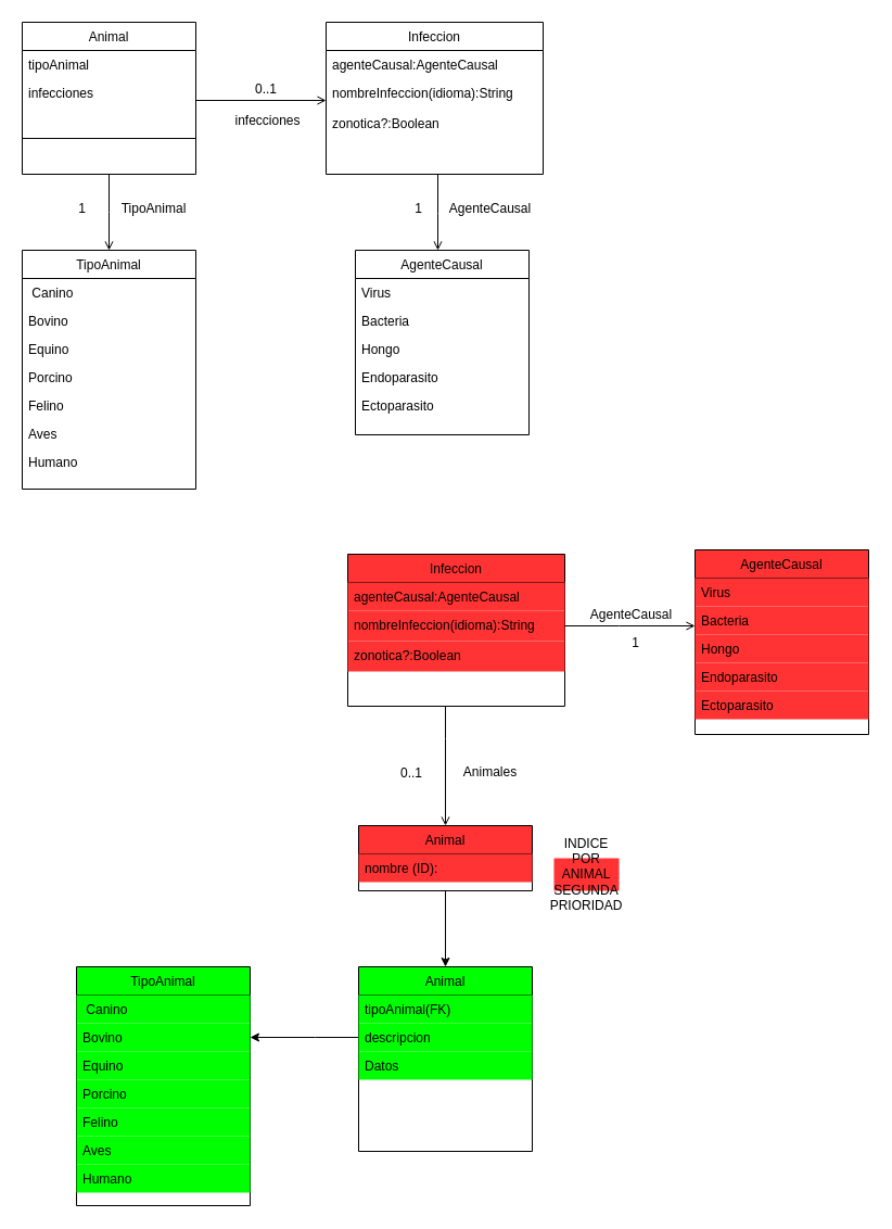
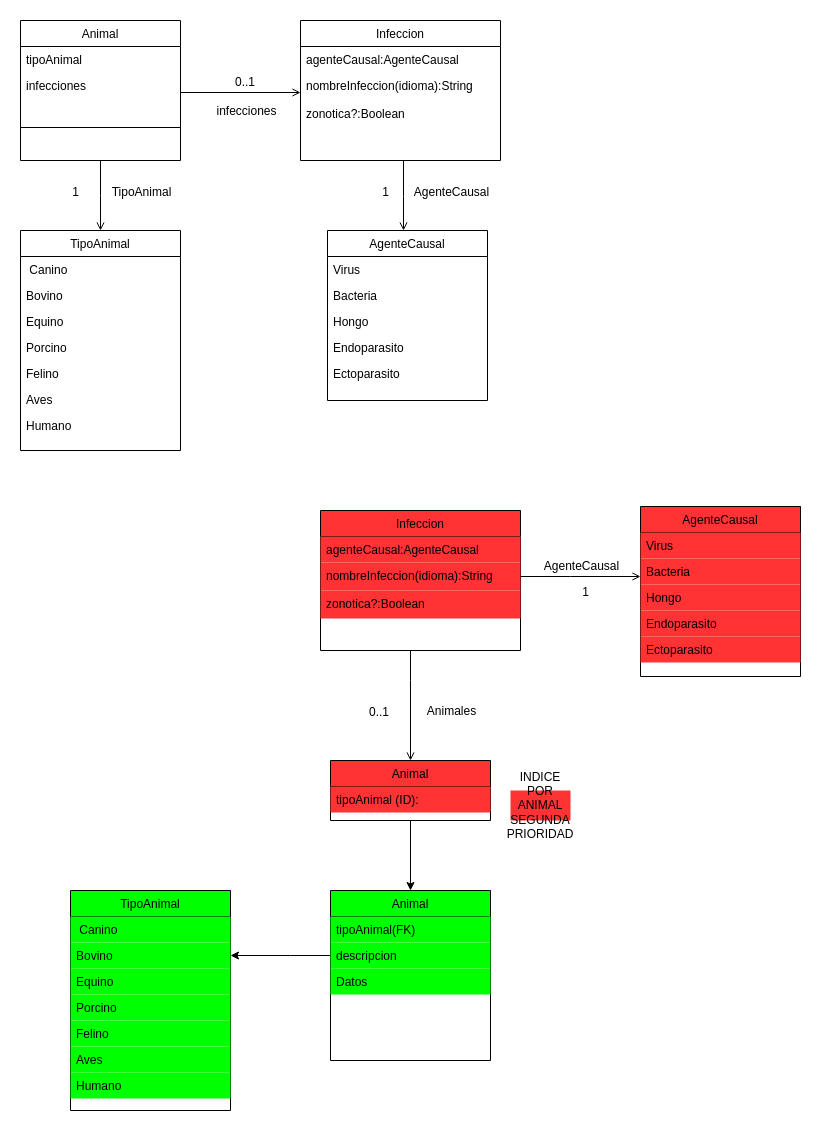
- <mxCell id="35" value="nombre (ID):" style="text;align=left;verticalAlign=top;spacingLeft=4;spacingRight=4;overflow=hidden;rotatable=0;points=[[0,0.5],[1,0.5]];portConstraint=eastwest;fillColor=#FF3333;" vertex="1" parent="34"><mxGeometry y="26" width="160" height="26" as="geometry" /></mxCell>
+ <mxCell id="35" value="tipoAnimal (ID):" style="text;align=left;verticalAlign=top;spacingLeft=4;spacingRight=4;overflow=hidden;rotatable=0;points=[[0,0.5],[1,0.5]];portConstraint=eastwest;fillColor=#FF3333;" vertex="1" parent="34"><mxGeometry y="26" width="160" height="26" as="geometry" /></mxCell>
